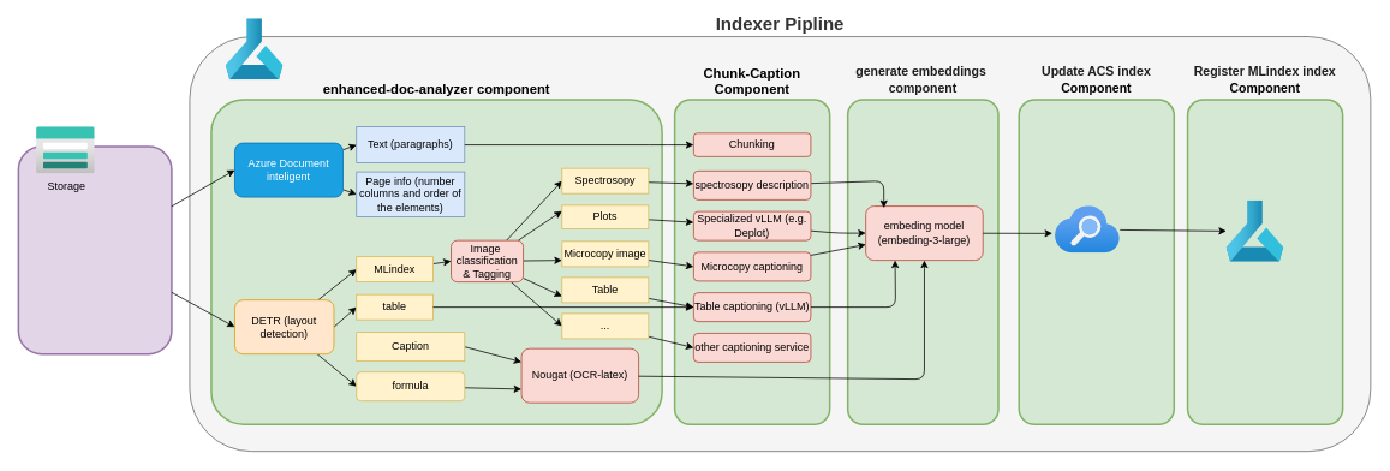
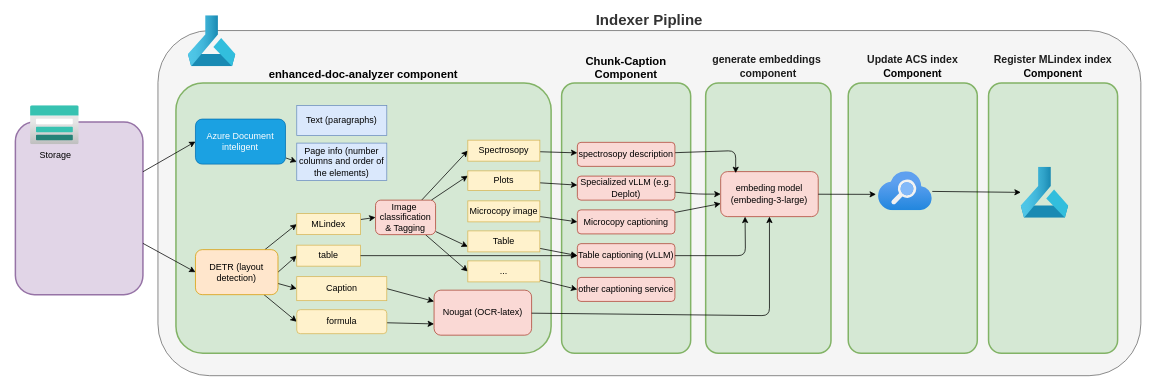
- <mxCell id="30" style="edgeStyle=none;html=1;entryX=0;entryY=0.5;entryDx=0;entryDy=0;" parent="1" source="17" target="29" edge="1"><mxGeometry relative="1" as="geometry"><Array as="points"><mxPoint x="730" y="160" /></Array></mxGeometry></mxCell>
- <mxCell id="29" value="Chunking" style="rounded=1;whiteSpace=wrap;html=1;fillColor=#fad9d5;strokeColor=#ae4132;" parent="1" vertex="1"><mxGeometry x="769" y="147" width="130" height="26" as="geometry" /></mxCell>
- <mxCell id="4" style="edgeStyle=none;html=1;entryX=0;entryY=0.5;entryDx=0;entryDy=0;" parent="1" source="6" target="17" edge="1"><mxGeometry relative="1" as="geometry" /></mxCell>
- <mxCell id="43" style="edgeStyle=none;html=1;entryX=0;entryY=0.75;entryDx=0;entryDy=0;" parent="1" source="47" target="55" edge="1"><mxGeometry relative="1" as="geometry" /></mxCell>
+ <mxCell id="10" style="edgeStyle=none;html=1;entryX=0;entryY=0.5;entryDx=0;entryDy=0;" parent="1" source="11" target="26" edge="1"><mxGeometry relative="1" as="geometry" /></mxCell>
